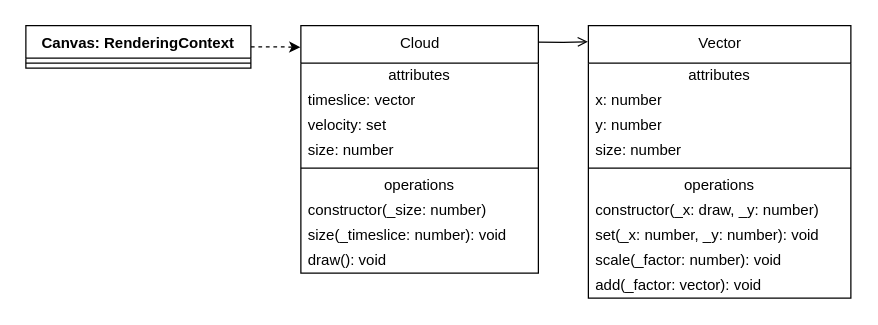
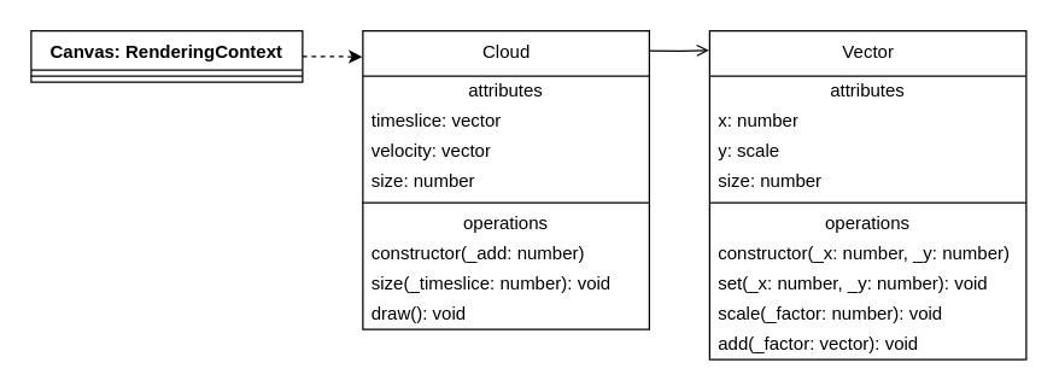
- <mxCell id="6" value="velocity: set" style="text;html=1;strokeColor=none;fillColor=none;align=left;verticalAlign=middle;spacingLeft=4;spacingRight=4;overflow=hidden;rotatable=0;points=[[0,0.5],[1,0.5]];portConstraint=eastwest;" vertex="1" parent="3"><mxGeometry y="70" width="190" height="20" as="geometry" /></mxCell>
+ <mxCell id="6" value="velocity: vector" style="text;html=1;strokeColor=none;fillColor=none;align=left;verticalAlign=middle;spacingLeft=4;spacingRight=4;overflow=hidden;rotatable=0;points=[[0,0.5],[1,0.5]];portConstraint=eastwest;" vertex="1" parent="3"><mxGeometry y="70" width="190" height="20" as="geometry" /></mxCell>
- <mxCell id="19" value="y: number" style="text;html=1;strokeColor=none;fillColor=none;align=left;verticalAlign=middle;spacingLeft=4;spacingRight=4;overflow=hidden;rotatable=0;points=[[0,0.5],[1,0.5]];portConstraint=eastwest;" vertex="1" parent="16"><mxGeometry y="70" width="210" height="20" as="geometry" /></mxCell>
+ <mxCell id="19" value="y: scale" style="text;html=1;strokeColor=none;fillColor=none;align=left;verticalAlign=middle;spacingLeft=4;spacingRight=4;overflow=hidden;rotatable=0;points=[[0,0.5],[1,0.5]];portConstraint=eastwest;" vertex="1" parent="16"><mxGeometry y="70" width="210" height="20" as="geometry" /></mxCell>
- <mxCell id="10" value="constructor(_size: number)" style="text;html=1;strokeColor=none;fillColor=none;align=left;verticalAlign=middle;spacingLeft=4;spacingRight=4;overflow=hidden;rotatable=0;points=[[0,0.5],[1,0.5]];portConstraint=eastwest;" vertex="1" parent="3"><mxGeometry y="138" width="190" height="20" as="geometry" /></mxCell>
+ <mxCell id="10" value="constructor(_add: number)" style="text;html=1;strokeColor=none;fillColor=none;align=left;verticalAlign=middle;spacingLeft=4;spacingRight=4;overflow=hidden;rotatable=0;points=[[0,0.5],[1,0.5]];portConstraint=eastwest;" vertex="1" parent="3"><mxGeometry y="138" width="190" height="20" as="geometry" /></mxCell>
- <mxCell id="23" value="constructor(_x: draw, _y: number)" style="text;html=1;strokeColor=none;fillColor=none;align=left;verticalAlign=middle;spacingLeft=4;spacingRight=4;overflow=hidden;rotatable=0;points=[[0,0.5],[1,0.5]];portConstraint=eastwest;" vertex="1" parent="16"><mxGeometry y="138" width="210" height="20" as="geometry" /></mxCell>
+ <mxCell id="23" value="constructor(_x: number, _y: number)" style="text;html=1;strokeColor=none;fillColor=none;align=left;verticalAlign=middle;spacingLeft=4;spacingRight=4;overflow=hidden;rotatable=0;points=[[0,0.5],[1,0.5]];portConstraint=eastwest;" vertex="1" parent="16"><mxGeometry y="138" width="210" height="20" as="geometry" /></mxCell>
